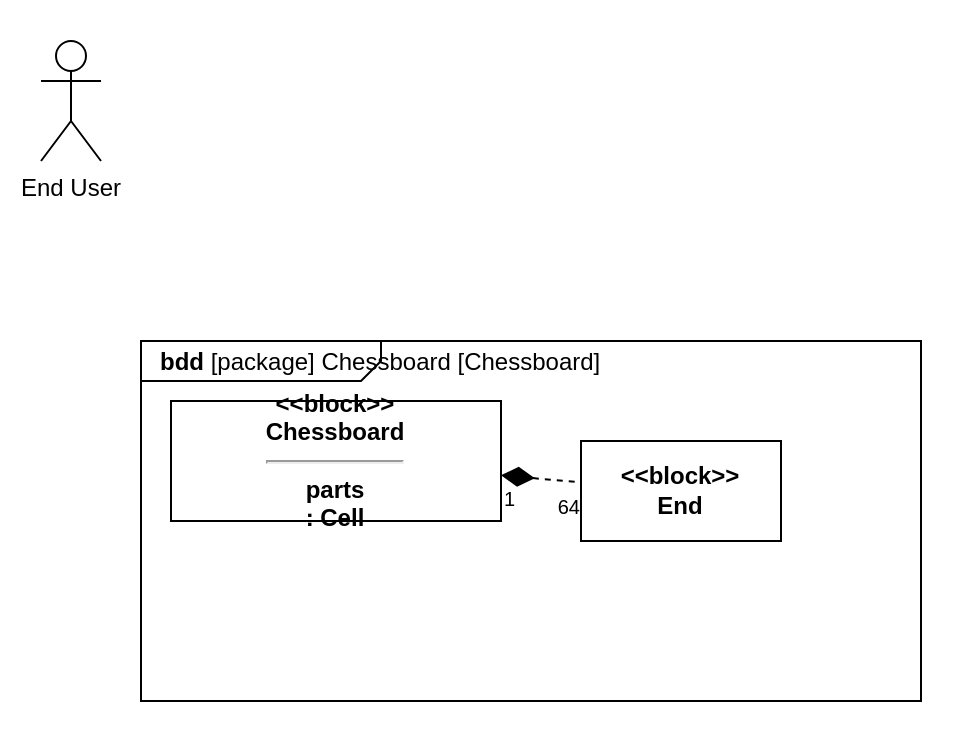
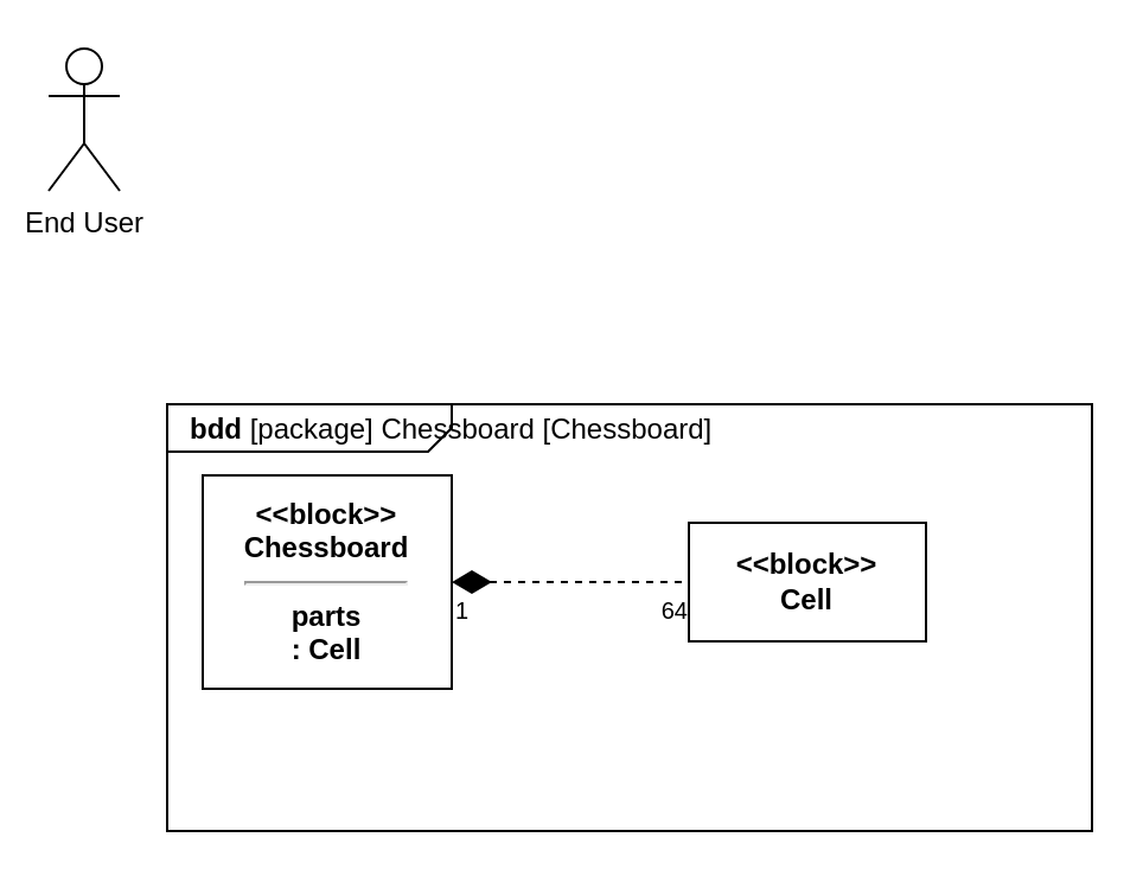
- <mxCell id="4" value="&lt;div&gt;&amp;lt;&amp;lt;block&amp;gt;&amp;gt;&lt;/div&gt;&lt;div&gt;Chessboard&lt;/div&gt;&lt;div&gt;&lt;hr&gt;parts&lt;/div&gt;&lt;div&gt;: Cell&lt;br&gt;&lt;/div&gt;" style="strokeColor=inherit;fillColor=inherit;gradientColor=inherit;shape=rect;fontStyle=1;html=1;whiteSpace=wrap;align=center;" vertex="1" parent="3"><mxGeometry x="15" y="30" width="165" height="60" as="geometry" /></mxCell>
+ <mxCell id="4" value="&lt;div&gt;&amp;lt;&amp;lt;block&amp;gt;&amp;gt;&lt;/div&gt;&lt;div&gt;Chessboard&lt;/div&gt;&lt;div&gt;&lt;hr&gt;parts&lt;/div&gt;&lt;div&gt;: Cell&lt;br&gt;&lt;/div&gt;" style="strokeColor=inherit;fillColor=inherit;gradientColor=inherit;shape=rect;fontStyle=1;html=1;whiteSpace=wrap;align=center;" vertex="1" parent="3"><mxGeometry x="15" y="30" width="105" height="90" as="geometry" /></mxCell>
- <mxCell id="5" value="&lt;div&gt;&amp;lt;&amp;lt;block&amp;gt;&amp;gt;&lt;/div&gt;&lt;div&gt;End&lt;br&gt;&lt;/div&gt;" style="strokeColor=inherit;fillColor=inherit;gradientColor=inherit;shape=rect;fontStyle=1;html=1;whiteSpace=wrap;align=center;" vertex="1" parent="3"><mxGeometry x="220" y="50" width="100" height="50" as="geometry" /></mxCell>
+ <mxCell id="5" value="&lt;div&gt;&amp;lt;&amp;lt;block&amp;gt;&amp;gt;&lt;/div&gt;&lt;div&gt;Cell&lt;br&gt;&lt;/div&gt;" style="strokeColor=inherit;fillColor=inherit;gradientColor=inherit;shape=rect;fontStyle=1;html=1;whiteSpace=wrap;align=center;" vertex="1" parent="3"><mxGeometry x="220" y="50" width="100" height="50" as="geometry" /></mxCell>
